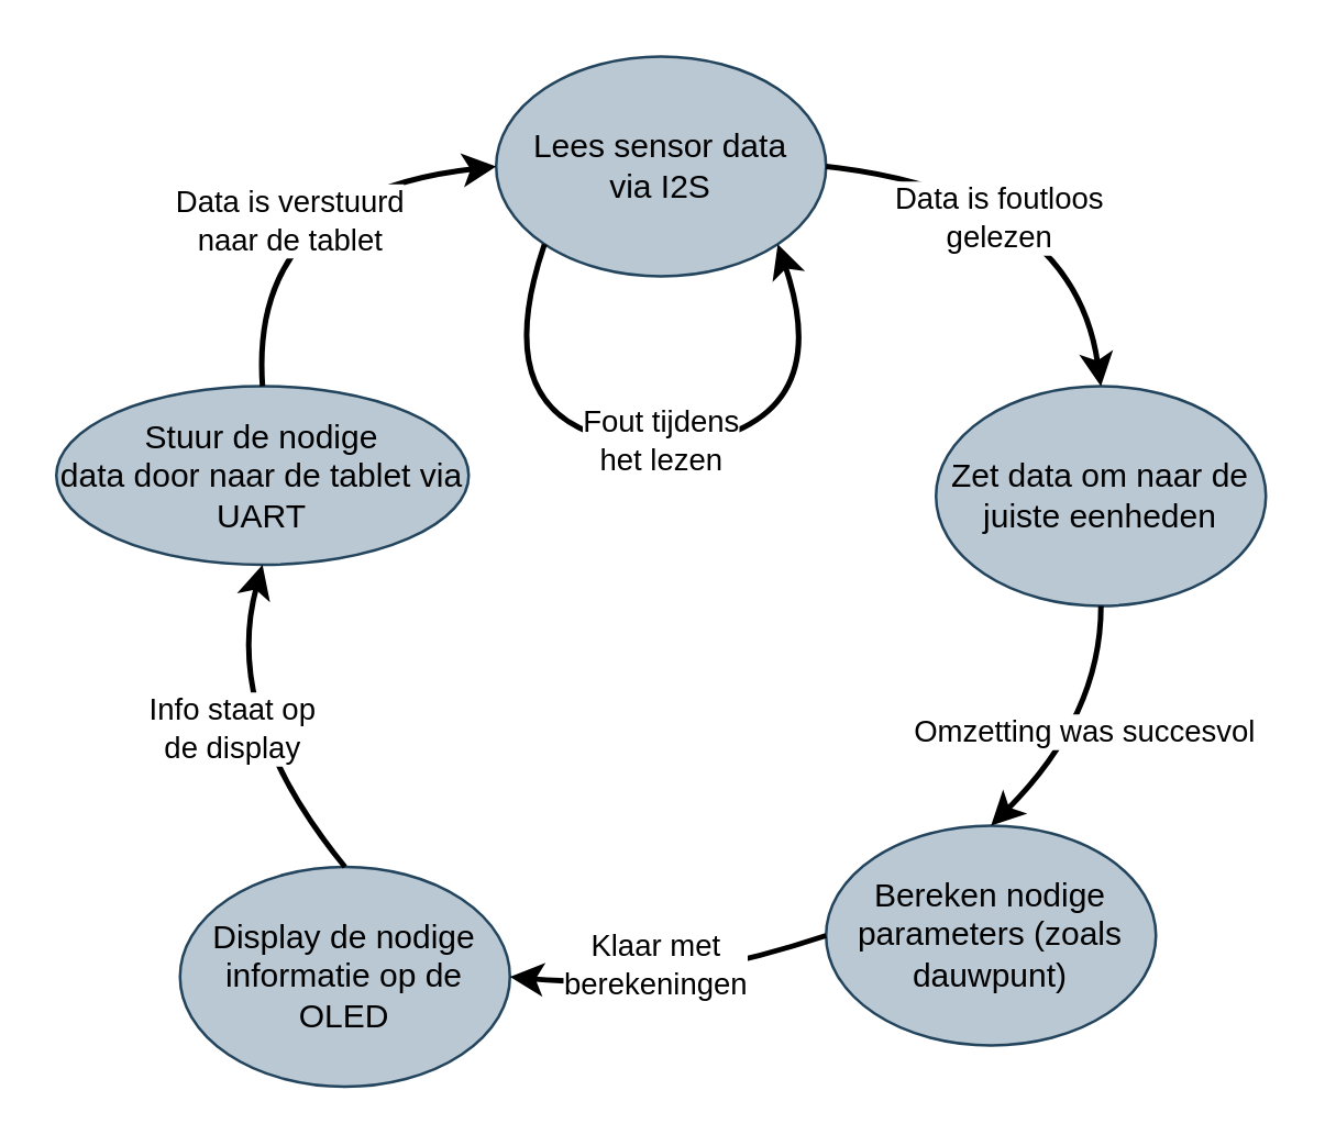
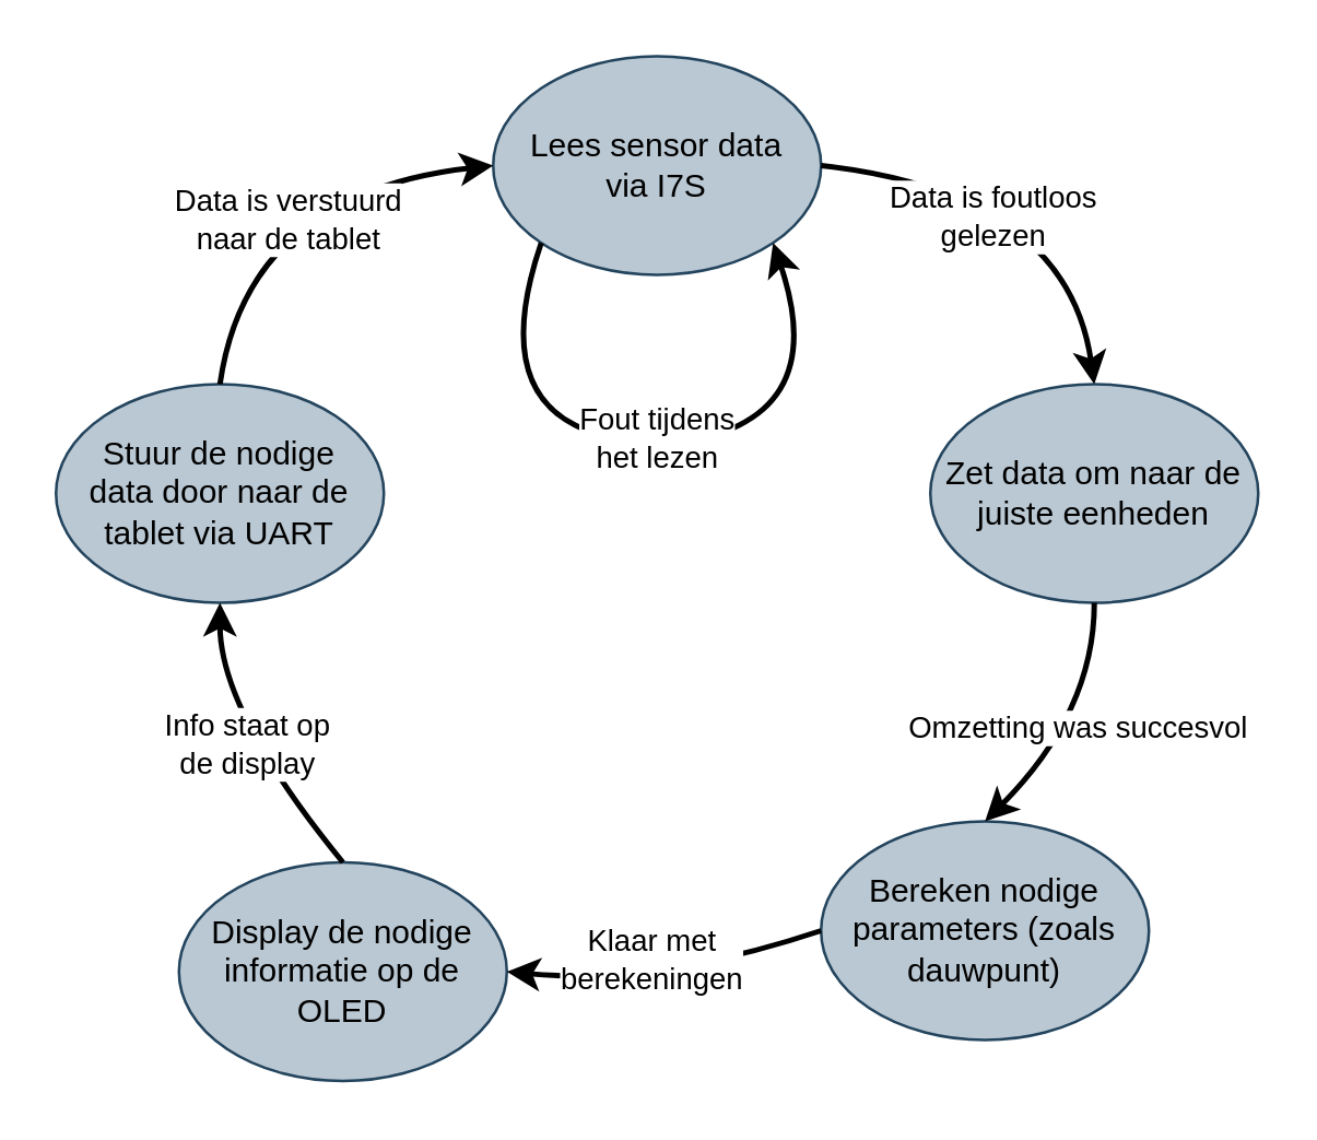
- <mxCell id="2" value="Lees sensor data &lt;br&gt;via I2S" style="ellipse;whiteSpace=wrap;html=1;fillColor=#bac8d3;strokeColor=#23445d;" parent="1" vertex="1"><mxGeometry x="180" y="20" width="120" height="80" as="geometry" /></mxCell>
+ <mxCell id="2" value="Lees sensor data &lt;br&gt;via I7S" style="ellipse;whiteSpace=wrap;html=1;fillColor=#bac8d3;strokeColor=#23445d;" parent="1" vertex="1"><mxGeometry x="180" y="20" width="120" height="80" as="geometry" /></mxCell>
- <mxCell id="5" value="Stuur de nodige&lt;br style=&quot;border-color: var(--border-color);&quot;&gt;data door naar de tablet via UART" style="ellipse;whiteSpace=wrap;html=1;fillColor=#bac8d3;strokeColor=#23445d;" parent="1" vertex="1"><mxGeometry x="20" y="140" width="150" height="65" as="geometry" /></mxCell>
+ <mxCell id="5" value="Stuur de nodige&lt;br style=&quot;border-color: var(--border-color);&quot;&gt;data door naar de tablet via UART" style="ellipse;whiteSpace=wrap;html=1;fillColor=#bac8d3;strokeColor=#23445d;" parent="1" vertex="1"><mxGeometry x="20" y="140" width="120" height="80" as="geometry" /></mxCell>
